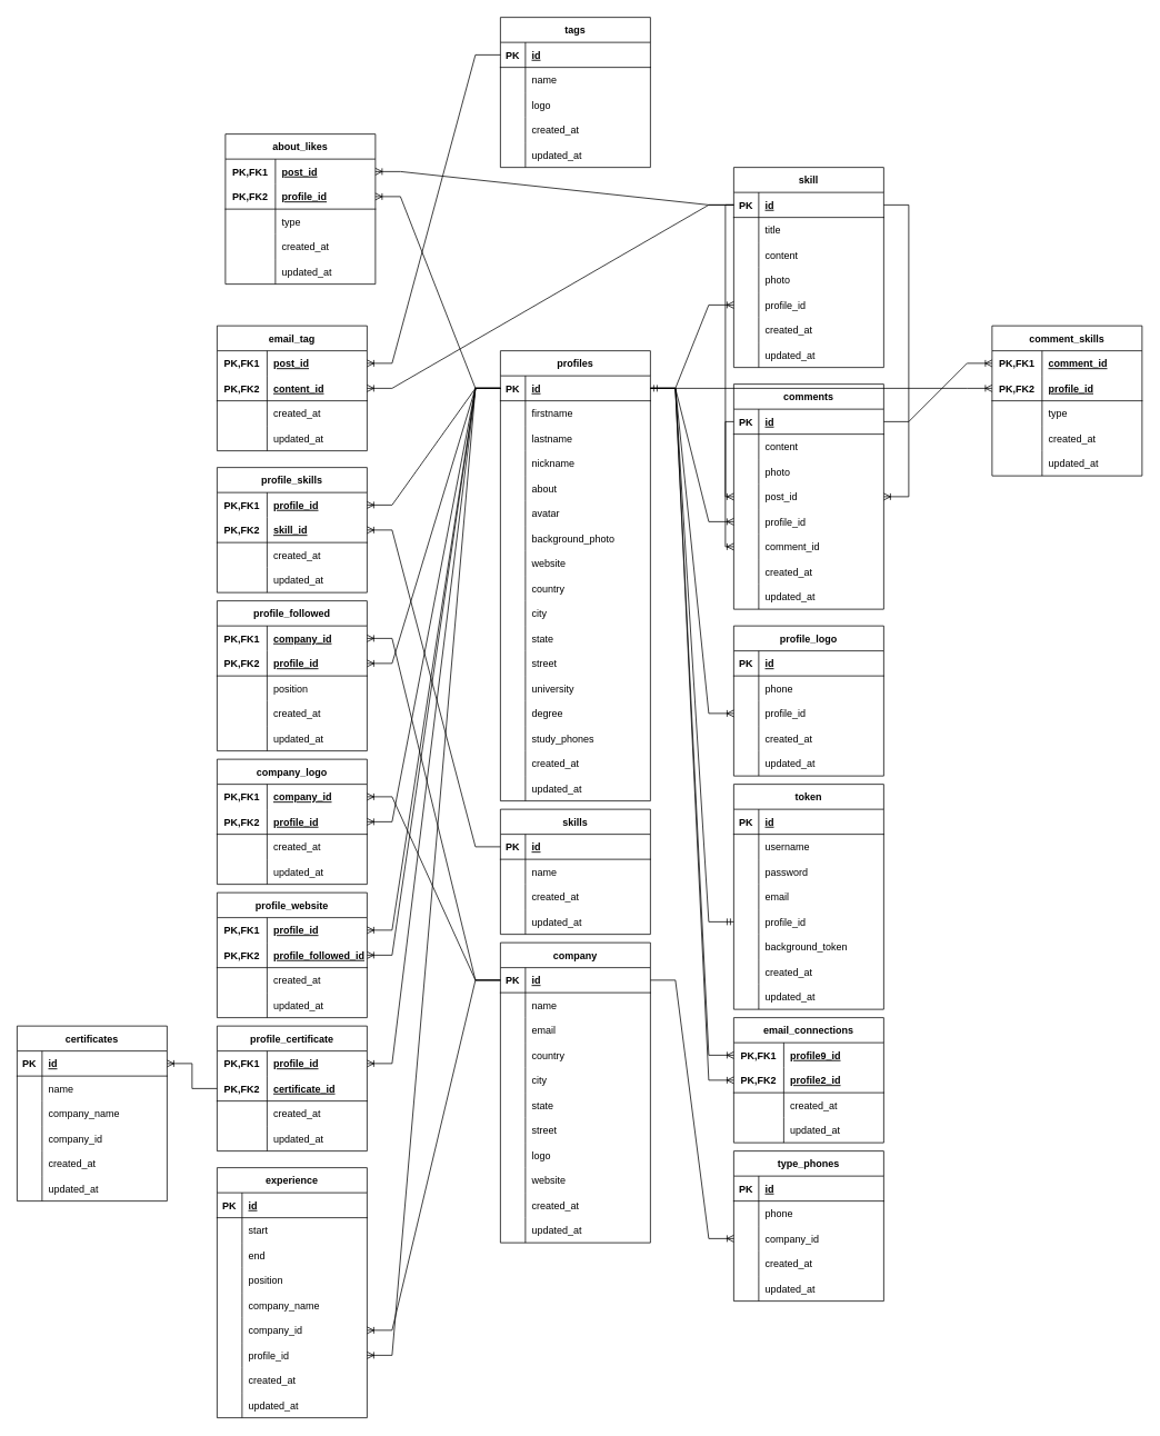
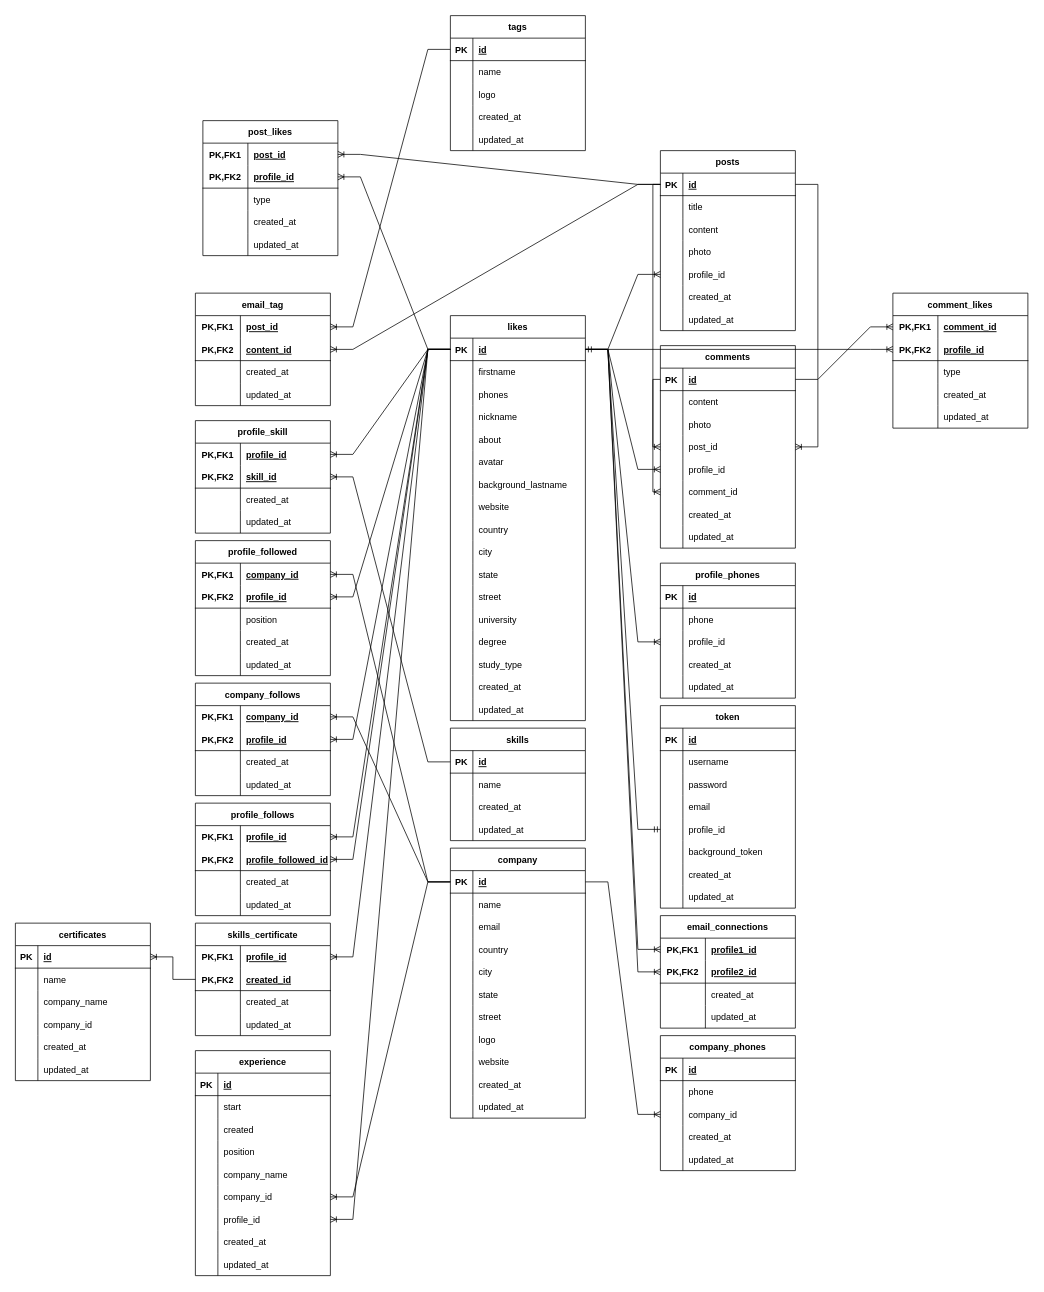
- <mxCell id="249" value="about_likes" style="shape=table;startSize=30;container=1;collapsible=1;childLayout=tableLayout;fixedRows=1;rowLines=0;fontStyle=1;align=center;resizeLast=1;fillColor=none;" parent="1" vertex="1"><mxGeometry x="270" y="160" width="180" height="180" as="geometry" /></mxCell>
+ <mxCell id="249" value="post_likes" style="shape=table;startSize=30;container=1;collapsible=1;childLayout=tableLayout;fixedRows=1;rowLines=0;fontStyle=1;align=center;resizeLast=1;fillColor=none;" parent="1" vertex="1"><mxGeometry x="270" y="160" width="180" height="180" as="geometry" /></mxCell>
- <mxCell id="106" value="skill" style="shape=table;startSize=30;container=1;collapsible=1;childLayout=tableLayout;fixedRows=1;rowLines=0;fontStyle=1;align=center;resizeLast=1;" parent="1" vertex="1"><mxGeometry x="880" y="200" width="180" height="240" as="geometry" /></mxCell>
+ <mxCell id="106" value="posts" style="shape=table;startSize=30;container=1;collapsible=1;childLayout=tableLayout;fixedRows=1;rowLines=0;fontStyle=1;align=center;resizeLast=1;" parent="1" vertex="1"><mxGeometry x="880" y="200" width="180" height="240" as="geometry" /></mxCell>
- <mxCell id="291" value="comment_skills" style="shape=table;startSize=30;container=1;collapsible=1;childLayout=tableLayout;fixedRows=1;rowLines=0;fontStyle=1;align=center;resizeLast=1;fillColor=none;" parent="1" vertex="1"><mxGeometry x="1190" y="390" width="180" height="180" as="geometry" /></mxCell>
+ <mxCell id="291" value="comment_likes" style="shape=table;startSize=30;container=1;collapsible=1;childLayout=tableLayout;fixedRows=1;rowLines=0;fontStyle=1;align=center;resizeLast=1;fillColor=none;" parent="1" vertex="1"><mxGeometry x="1190" y="390" width="180" height="180" as="geometry" /></mxCell>
- <mxCell id="54" value="profiles" style="shape=table;startSize=30;container=1;collapsible=1;childLayout=tableLayout;fixedRows=1;rowLines=0;fontStyle=1;align=center;resizeLast=1;" parent="1" vertex="1"><mxGeometry x="600" y="420" width="180" height="540" as="geometry" /></mxCell>
+ <mxCell id="54" value="likes" style="shape=table;startSize=30;container=1;collapsible=1;childLayout=tableLayout;fixedRows=1;rowLines=0;fontStyle=1;align=center;resizeLast=1;" parent="1" vertex="1"><mxGeometry x="600" y="420" width="180" height="540" as="geometry" /></mxCell>
- <mxCell id="63" value="lastname" style="shape=partialRectangle;connectable=0;fillColor=none;top=0;left=0;bottom=0;right=0;align=left;spacingLeft=6;overflow=hidden;" parent="61" vertex="1"><mxGeometry x="30" width="150" height="30" as="geometry"><mxRectangle width="150" height="30" as="alternateBounds" /></mxGeometry></mxCell>
+ <mxCell id="63" value="phones" style="shape=partialRectangle;connectable=0;fillColor=none;top=0;left=0;bottom=0;right=0;align=left;spacingLeft=6;overflow=hidden;" parent="61" vertex="1"><mxGeometry x="30" width="150" height="30" as="geometry"><mxRectangle width="150" height="30" as="alternateBounds" /></mxGeometry></mxCell>
- <mxCell id="186" value="profile_skills" style="shape=table;startSize=30;container=1;collapsible=1;childLayout=tableLayout;fixedRows=1;rowLines=0;fontStyle=1;align=center;resizeLast=1;fillColor=none;" parent="1" vertex="1"><mxGeometry x="260" y="560" width="180" height="150" as="geometry" /></mxCell>
+ <mxCell id="186" value="profile_skill" style="shape=table;startSize=30;container=1;collapsible=1;childLayout=tableLayout;fixedRows=1;rowLines=0;fontStyle=1;align=center;resizeLast=1;fillColor=none;" parent="1" vertex="1"><mxGeometry x="260" y="560" width="180" height="150" as="geometry" /></mxCell>
- <mxCell id="75" value="background_photo" style="shape=partialRectangle;connectable=0;fillColor=none;top=0;left=0;bottom=0;right=0;align=left;spacingLeft=6;overflow=hidden;" parent="73" vertex="1"><mxGeometry x="30" width="150" height="30" as="geometry"><mxRectangle width="150" height="30" as="alternateBounds" /></mxGeometry></mxCell>
+ <mxCell id="75" value="background_lastname" style="shape=partialRectangle;connectable=0;fillColor=none;top=0;left=0;bottom=0;right=0;align=left;spacingLeft=6;overflow=hidden;" parent="73" vertex="1"><mxGeometry x="30" width="150" height="30" as="geometry"><mxRectangle width="150" height="30" as="alternateBounds" /></mxGeometry></mxCell>
- <mxCell id="128" value="profile_logo" style="shape=table;startSize=30;container=1;collapsible=1;childLayout=tableLayout;fixedRows=1;rowLines=0;fontStyle=1;align=center;resizeLast=1;" parent="1" vertex="1"><mxGeometry x="880" y="750" width="180" height="180" as="geometry" /></mxCell>
+ <mxCell id="128" value="profile_phones" style="shape=table;startSize=30;container=1;collapsible=1;childLayout=tableLayout;fixedRows=1;rowLines=0;fontStyle=1;align=center;resizeLast=1;" parent="1" vertex="1"><mxGeometry x="880" y="750" width="180" height="180" as="geometry" /></mxCell>
- <mxCell id="99" value="study_phones" style="shape=partialRectangle;connectable=0;fillColor=none;top=0;left=0;bottom=0;right=0;align=left;spacingLeft=6;overflow=hidden;" parent="97" vertex="1"><mxGeometry x="30" width="150" height="30" as="geometry"><mxRectangle width="150" height="30" as="alternateBounds" /></mxGeometry></mxCell>
+ <mxCell id="99" value="study_type" style="shape=partialRectangle;connectable=0;fillColor=none;top=0;left=0;bottom=0;right=0;align=left;spacingLeft=6;overflow=hidden;" parent="97" vertex="1"><mxGeometry x="30" width="150" height="30" as="geometry"><mxRectangle width="150" height="30" as="alternateBounds" /></mxGeometry></mxCell>
- <mxCell id="265" value="company_logo" style="shape=table;startSize=30;container=1;collapsible=1;childLayout=tableLayout;fixedRows=1;rowLines=0;fontStyle=1;align=center;resizeLast=1;fillColor=none;" parent="1" vertex="1"><mxGeometry x="260" y="910" width="180" height="150" as="geometry" /></mxCell>
+ <mxCell id="265" value="company_follows" style="shape=table;startSize=30;container=1;collapsible=1;childLayout=tableLayout;fixedRows=1;rowLines=0;fontStyle=1;align=center;resizeLast=1;fillColor=none;" parent="1" vertex="1"><mxGeometry x="260" y="910" width="180" height="150" as="geometry" /></mxCell>
- <mxCell id="278" value="profile_website" style="shape=table;startSize=30;container=1;collapsible=1;childLayout=tableLayout;fixedRows=1;rowLines=0;fontStyle=1;align=center;resizeLast=1;fillColor=none;" parent="1" vertex="1"><mxGeometry x="260" y="1070" width="180" height="150" as="geometry" /></mxCell>
+ <mxCell id="278" value="profile_follows" style="shape=table;startSize=30;container=1;collapsible=1;childLayout=tableLayout;fixedRows=1;rowLines=0;fontStyle=1;align=center;resizeLast=1;fillColor=none;" parent="1" vertex="1"><mxGeometry x="260" y="1070" width="180" height="150" as="geometry" /></mxCell>
- <mxCell id="336" value="profile_certificate" style="shape=table;startSize=30;container=1;collapsible=1;childLayout=tableLayout;fixedRows=1;rowLines=0;fontStyle=1;align=center;resizeLast=1;fillColor=none;" parent="1" vertex="1"><mxGeometry x="260" y="1230" width="180" height="150" as="geometry" /></mxCell>
+ <mxCell id="336" value="skills_certificate" style="shape=table;startSize=30;container=1;collapsible=1;childLayout=tableLayout;fixedRows=1;rowLines=0;fontStyle=1;align=center;resizeLast=1;fillColor=none;" parent="1" vertex="1"><mxGeometry x="260" y="1230" width="180" height="150" as="geometry" /></mxCell>
- <mxCell id="310" value="profile9_id" style="shape=partialRectangle;connectable=0;fillColor=none;top=0;left=0;bottom=0;right=0;align=left;spacingLeft=6;fontStyle=5;overflow=hidden;" parent="308" vertex="1"><mxGeometry x="60" width="120" height="30" as="geometry"><mxRectangle width="120" height="30" as="alternateBounds" /></mxGeometry></mxCell>
+ <mxCell id="310" value="profile1_id" style="shape=partialRectangle;connectable=0;fillColor=none;top=0;left=0;bottom=0;right=0;align=left;spacingLeft=6;fontStyle=5;overflow=hidden;" parent="308" vertex="1"><mxGeometry x="60" width="120" height="30" as="geometry"><mxRectangle width="120" height="30" as="alternateBounds" /></mxGeometry></mxCell>
- <mxCell id="342" value="certificate_id" style="shape=partialRectangle;connectable=0;fillColor=none;top=0;left=0;bottom=0;right=0;align=left;spacingLeft=6;fontStyle=5;overflow=hidden;" parent="340" vertex="1"><mxGeometry x="60" width="120" height="30" as="geometry"><mxRectangle width="120" height="30" as="alternateBounds" /></mxGeometry></mxCell>
+ <mxCell id="342" value="created_id" style="shape=partialRectangle;connectable=0;fillColor=none;top=0;left=0;bottom=0;right=0;align=left;spacingLeft=6;fontStyle=5;overflow=hidden;" parent="340" vertex="1"><mxGeometry x="60" width="120" height="30" as="geometry"><mxRectangle width="120" height="30" as="alternateBounds" /></mxGeometry></mxCell>
- <mxCell id="320" value="type_phones" style="shape=table;startSize=30;container=1;collapsible=1;childLayout=tableLayout;fixedRows=1;rowLines=0;fontStyle=1;align=center;resizeLast=1;" parent="1" vertex="1"><mxGeometry x="880" y="1380" width="180" height="180" as="geometry" /></mxCell>
+ <mxCell id="320" value="company_phones" style="shape=table;startSize=30;container=1;collapsible=1;childLayout=tableLayout;fixedRows=1;rowLines=0;fontStyle=1;align=center;resizeLast=1;" parent="1" vertex="1"><mxGeometry x="880" y="1380" width="180" height="180" as="geometry" /></mxCell>
- <mxCell id="397" value="end" style="shape=partialRectangle;connectable=0;fillColor=none;top=0;left=0;bottom=0;right=0;align=left;spacingLeft=6;overflow=hidden;" parent="395" vertex="1"><mxGeometry x="30" width="150" height="30" as="geometry"><mxRectangle width="150" height="30" as="alternateBounds" /></mxGeometry></mxCell>
+ <mxCell id="397" value="created" style="shape=partialRectangle;connectable=0;fillColor=none;top=0;left=0;bottom=0;right=0;align=left;spacingLeft=6;overflow=hidden;" parent="395" vertex="1"><mxGeometry x="30" width="150" height="30" as="geometry"><mxRectangle width="150" height="30" as="alternateBounds" /></mxGeometry></mxCell>
